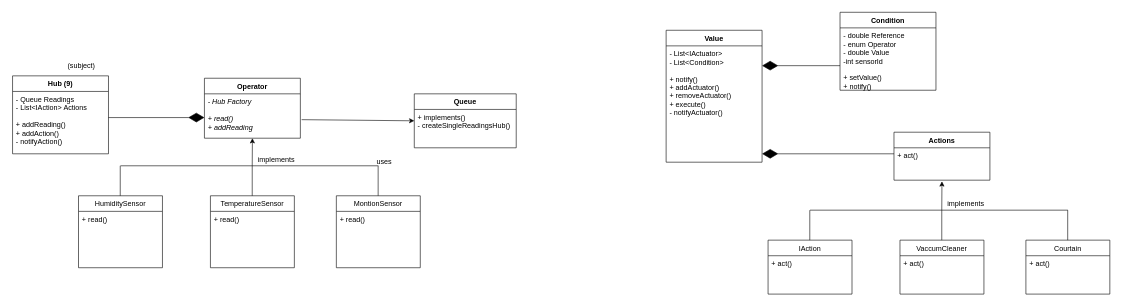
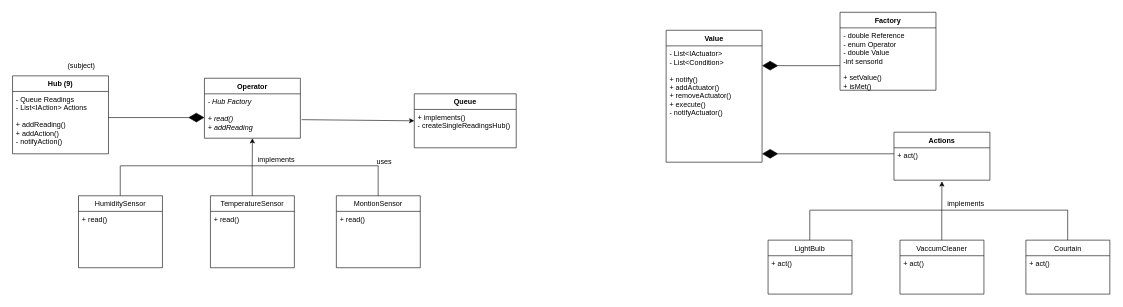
- <mxCell id="32" value="Condition" style="swimlane;fontStyle=1;align=center;verticalAlign=top;childLayout=stackLayout;horizontal=1;startSize=26;horizontalStack=0;resizeParent=1;resizeParentMax=0;resizeLast=0;collapsible=1;marginBottom=0;" parent="1" vertex="1"><mxGeometry x="1400" y="20" width="160" height="130" as="geometry" /></mxCell>
+ <mxCell id="32" value="Factory" style="swimlane;fontStyle=1;align=center;verticalAlign=top;childLayout=stackLayout;horizontal=1;startSize=26;horizontalStack=0;resizeParent=1;resizeParentMax=0;resizeLast=0;collapsible=1;marginBottom=0;" parent="1" vertex="1"><mxGeometry x="1400" y="20" width="160" height="130" as="geometry" /></mxCell>
- <mxCell id="33" value="- double Reference&#10;- enum Operator&#10;- double Value&#10;-int sensorId&#10;&#10;+ setValue()&#10;+ notify()&#10;&#10;" style="text;strokeColor=none;fillColor=none;align=left;verticalAlign=top;spacingLeft=4;spacingRight=4;overflow=hidden;rotatable=0;points=[[0,0.5],[1,0.5]];portConstraint=eastwest;fontStyle=0" parent="32" vertex="1"><mxGeometry y="26" width="160" height="104" as="geometry" /></mxCell>
+ <mxCell id="33" value="- double Reference&#10;- enum Operator&#10;- double Value&#10;-int sensorId&#10;&#10;+ setValue()&#10;+ isMet()&#10;&#10;" style="text;strokeColor=none;fillColor=none;align=left;verticalAlign=top;spacingLeft=4;spacingRight=4;overflow=hidden;rotatable=0;points=[[0,0.5],[1,0.5]];portConstraint=eastwest;fontStyle=0" parent="32" vertex="1"><mxGeometry y="26" width="160" height="104" as="geometry" /></mxCell>
- <mxCell id="36" value="IAction" style="swimlane;fontStyle=0;childLayout=stackLayout;horizontal=1;startSize=26;fillColor=none;horizontalStack=0;resizeParent=1;resizeParentMax=0;resizeLast=0;collapsible=1;marginBottom=0;" parent="1" vertex="1"><mxGeometry x="1280" y="400" width="140" height="90" as="geometry" /></mxCell>
+ <mxCell id="36" value="LightBulb" style="swimlane;fontStyle=0;childLayout=stackLayout;horizontal=1;startSize=26;fillColor=none;horizontalStack=0;resizeParent=1;resizeParentMax=0;resizeLast=0;collapsible=1;marginBottom=0;" parent="1" vertex="1"><mxGeometry x="1280" y="400" width="140" height="90" as="geometry" /></mxCell>
